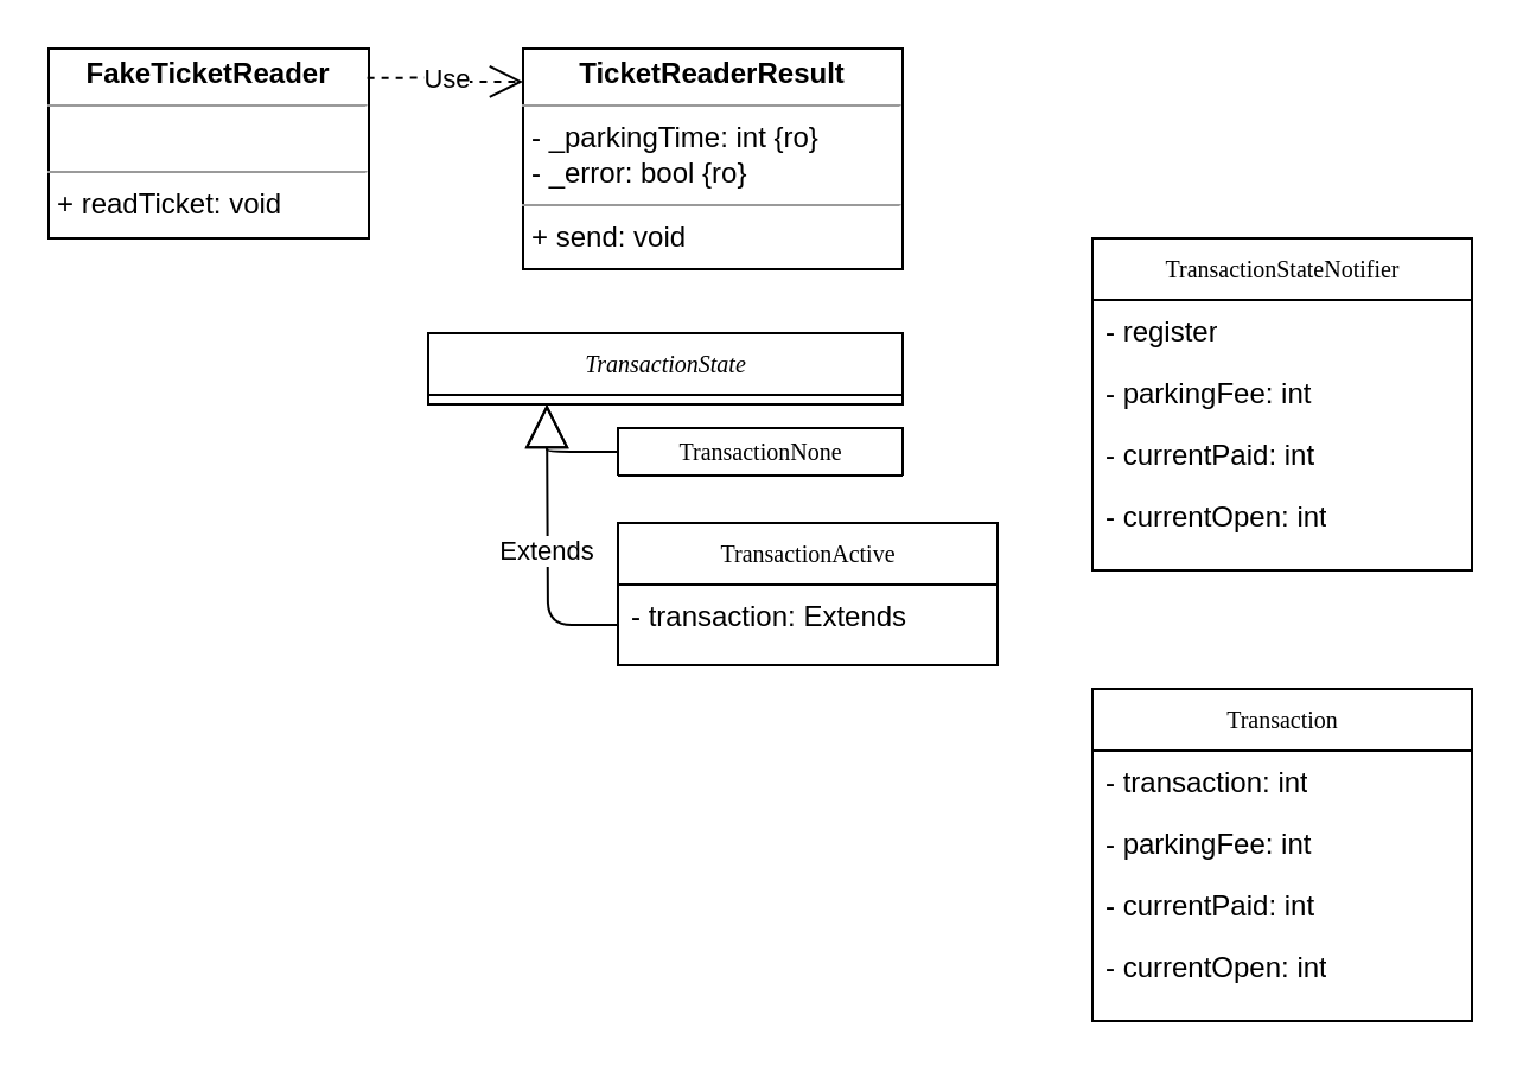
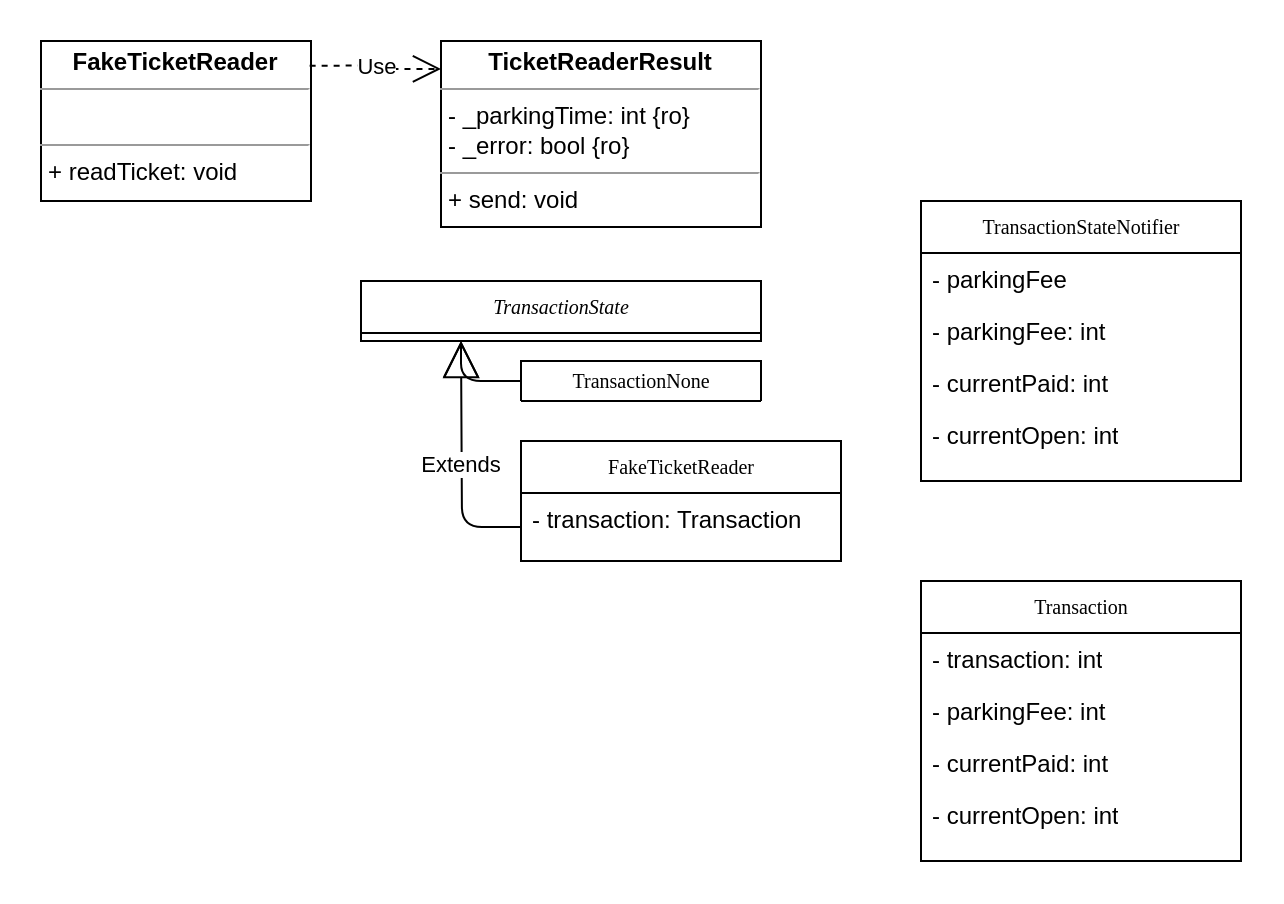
- <mxCell id="17" value="- register" style="text;html=1;strokeColor=none;fillColor=none;align=left;verticalAlign=top;spacingLeft=4;spacingRight=4;whiteSpace=wrap;overflow=hidden;rotatable=0;points=[[0,0.5],[1,0.5]];portConstraint=eastwest;" vertex="1" parent="16"><mxGeometry y="26" width="160" height="26" as="geometry" /></mxCell>
+ <mxCell id="17" value="- parkingFee" style="text;html=1;strokeColor=none;fillColor=none;align=left;verticalAlign=top;spacingLeft=4;spacingRight=4;whiteSpace=wrap;overflow=hidden;rotatable=0;points=[[0,0.5],[1,0.5]];portConstraint=eastwest;" vertex="1" parent="16"><mxGeometry y="26" width="160" height="26" as="geometry" /></mxCell>
- <mxCell id="14" value="" style="endArrow=block;endSize=16;endFill=0;html=1;entryX=0.25;entryY=1;entryDx=0;entryDy=0;exitX=0;exitY=0.5;exitDx=0;exitDy=0;edgeStyle=orthogonalEdgeStyle;" edge="1" parent="1" source="11" target="10"><mxGeometry width="160" relative="1" as="geometry"><mxPoint x="200" y="320" as="sourcePoint" /><mxPoint x="360" y="320" as="targetPoint" /></mxGeometry></mxCell>
+ <mxCell id="14" value="" style="endArrow=open;endSize=16;endFill=0;html=1;entryX=0.25;entryY=1;entryDx=0;entryDy=0;exitX=0;exitY=0.5;exitDx=0;exitDy=0;edgeStyle=orthogonalEdgeStyle;" edge="1" parent="1" source="11" target="10"><mxGeometry width="160" relative="1" as="geometry"><mxPoint x="200" y="320" as="sourcePoint" /><mxPoint x="360" y="320" as="targetPoint" /></mxGeometry></mxCell>
- <mxCell id="12" value="TransactionActive" style="swimlane;html=1;fontStyle=0;childLayout=stackLayout;horizontal=1;startSize=26;fillColor=none;horizontalStack=0;resizeParent=1;resizeLast=0;collapsible=1;marginBottom=0;swimlaneFillColor=#ffffff;rounded=0;shadow=0;comic=0;labelBackgroundColor=none;strokeWidth=1;fontFamily=Verdana;fontSize=10;align=center;" vertex="1" parent="1"><mxGeometry x="260" y="220" width="160" height="60" as="geometry" /></mxCell>
+ <mxCell id="12" value="FakeTicketReader" style="swimlane;html=1;fontStyle=0;childLayout=stackLayout;horizontal=1;startSize=26;fillColor=none;horizontalStack=0;resizeParent=1;resizeLast=0;collapsible=1;marginBottom=0;swimlaneFillColor=#ffffff;rounded=0;shadow=0;comic=0;labelBackgroundColor=none;strokeWidth=1;fontFamily=Verdana;fontSize=10;align=center;" vertex="1" parent="1"><mxGeometry x="260" y="220" width="160" height="60" as="geometry" /></mxCell>
- <mxCell id="13" value="- transaction: Extends" style="text;html=1;strokeColor=none;fillColor=none;align=left;verticalAlign=top;spacingLeft=4;spacingRight=4;whiteSpace=wrap;overflow=hidden;rotatable=0;points=[[0,0.5],[1,0.5]];portConstraint=eastwest;" vertex="1" parent="12"><mxGeometry y="26" width="160" height="34" as="geometry" /></mxCell>
+ <mxCell id="13" value="- transaction: Transaction" style="text;html=1;strokeColor=none;fillColor=none;align=left;verticalAlign=top;spacingLeft=4;spacingRight=4;whiteSpace=wrap;overflow=hidden;rotatable=0;points=[[0,0.5],[1,0.5]];portConstraint=eastwest;" vertex="1" parent="12"><mxGeometry y="26" width="160" height="34" as="geometry" /></mxCell>
